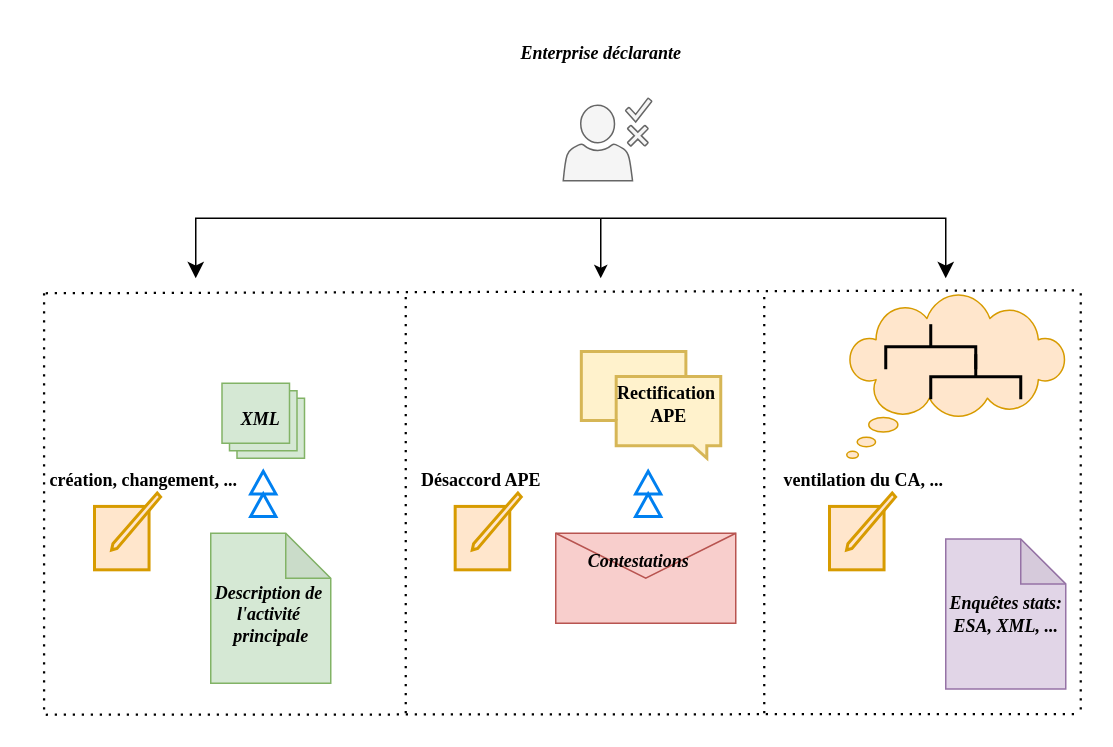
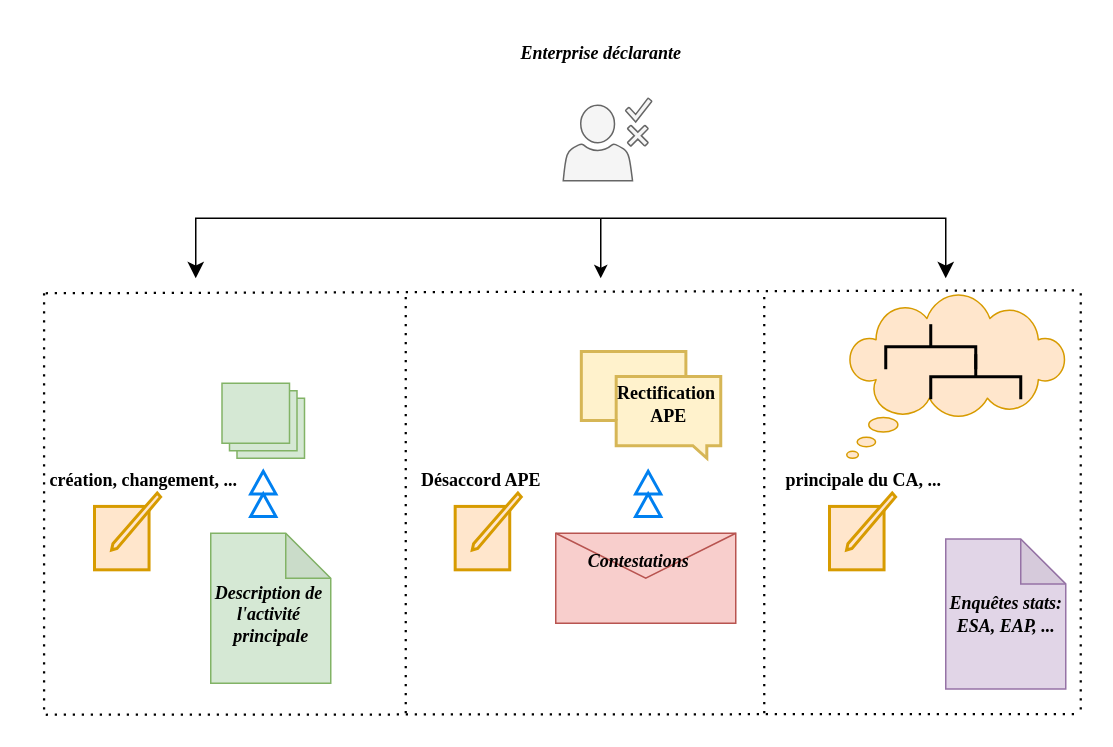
- <mxCell id="3" value="&lt;i style=&quot;font-family: &amp;quot;Work sans&amp;quot;;&quot;&gt;&lt;b&gt;XML&lt;/b&gt;&lt;/i&gt;" style="text;html=1;align=center;verticalAlign=middle;resizable=0;points=[];autosize=1;strokeColor=none;fillColor=none;" parent="1" vertex="1"><mxGeometry x="147.5" y="263.75" width="50" height="30" as="geometry" /></mxCell>
- <mxCell id="33" value="&lt;font face=&quot;Work sans&quot;&gt;&lt;b&gt;&lt;span&gt;ventilation du CA, ...&lt;/span&gt;&lt;/b&gt;&lt;/font&gt;" style="text;html=1;align=center;verticalAlign=middle;resizable=0;points=[];autosize=1;strokeColor=none;fillColor=none;fontStyle=0" parent="1" vertex="1"><mxGeometry x="509.55" y="305" width="130" height="30" as="geometry" /></mxCell>
+ <mxCell id="33" value="&lt;font face=&quot;Work sans&quot;&gt;&lt;b&gt;&lt;span&gt;principale du CA, ...&lt;/span&gt;&lt;/b&gt;&lt;/font&gt;" style="text;html=1;align=center;verticalAlign=middle;resizable=0;points=[];autosize=1;strokeColor=none;fillColor=none;fontStyle=0" parent="1" vertex="1"><mxGeometry x="509.55" y="305" width="130" height="30" as="geometry" /></mxCell>
- <mxCell id="15" value="&lt;font face=&quot;Work sans&quot;&gt;&lt;b&gt;&lt;i&gt;Enquêtes stats:&lt;/i&gt;&lt;/b&gt;&lt;/font&gt;&lt;div&gt;&lt;font face=&quot;Work sans&quot;&gt;&lt;b&gt;&lt;i&gt;ESA, XML, ...&lt;/i&gt;&lt;/b&gt;&lt;/font&gt;&lt;/div&gt;" style="text;html=1;align=center;verticalAlign=middle;resizable=0;points=[];autosize=1;strokeColor=none;fillColor=none;" parent="1" vertex="1"><mxGeometry x="620" y="389.38" width="100" height="40" as="geometry" /></mxCell>
+ <mxCell id="15" value="&lt;font face=&quot;Work sans&quot;&gt;&lt;b&gt;&lt;i&gt;Enquêtes stats:&lt;/i&gt;&lt;/b&gt;&lt;/font&gt;&lt;div&gt;&lt;font face=&quot;Work sans&quot;&gt;&lt;b&gt;&lt;i&gt;ESA, EAP, ...&lt;/i&gt;&lt;/b&gt;&lt;/font&gt;&lt;/div&gt;" style="text;html=1;align=center;verticalAlign=middle;resizable=0;points=[];autosize=1;strokeColor=none;fillColor=none;" parent="1" vertex="1"><mxGeometry x="620" y="389.38" width="100" height="40" as="geometry" /></mxCell>
